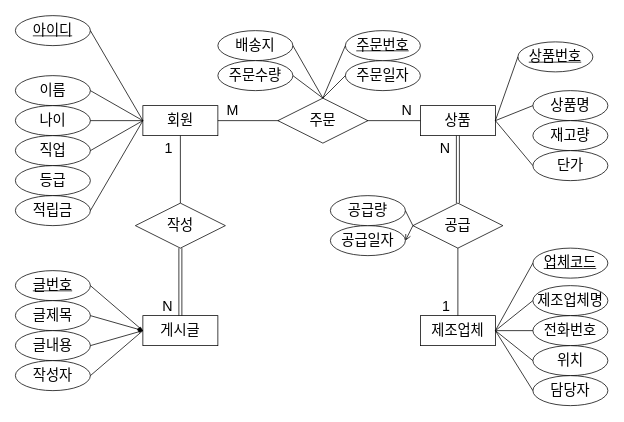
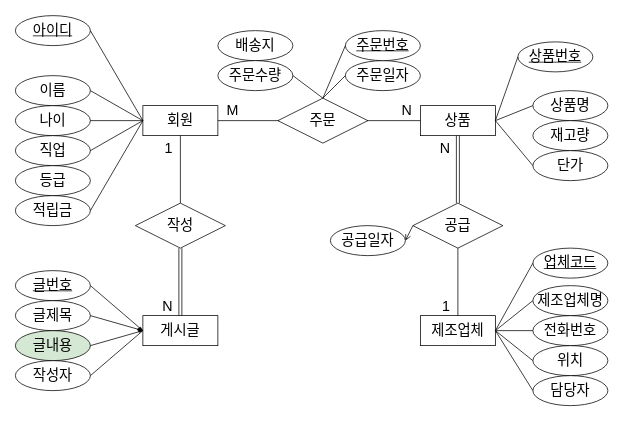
- <mxCell id="48" value="" style="endArrow=none;html=1;rounded=0;fontSize=19;exitX=1;exitY=0.5;exitDx=0;exitDy=0;entryX=0.5;entryY=0;entryDx=0;entryDy=0;" parent="1" source="45" target="43" edge="1"><mxGeometry relative="1" as="geometry"><mxPoint x="315" y="-20" as="sourcePoint" /><mxPoint x="410" y="20" as="targetPoint" /></mxGeometry></mxCell>
- <mxCell id="54" value="공급량" style="ellipse;whiteSpace=wrap;html=1;align=center;fontSize=19;" parent="1" vertex="1"><mxGeometry x="440" y="260" width="100" height="40" as="geometry" /></mxCell>
- <mxCell id="56" value="" style="endArrow=none;html=1;rounded=0;fontSize=19;entryX=1;entryY=0.5;entryDx=0;entryDy=0;exitX=0;exitY=0.5;exitDx=0;exitDy=0;" parent="1" source="52" target="54" edge="1"><mxGeometry relative="1" as="geometry"><mxPoint x="410" y="320" as="sourcePoint" /><mxPoint x="570" y="320" as="targetPoint" /></mxGeometry></mxCell>
- <mxCell id="26" value="글내용" style="ellipse;whiteSpace=wrap;html=1;align=center;fontSize=19;" parent="1" vertex="1"><mxGeometry x="20" y="440" width="100" height="40" as="geometry" /></mxCell>
+ <mxCell id="26" value="글내용" style="ellipse;whiteSpace=wrap;html=1;align=center;fontSize=19;fillColor=#d5e8d4;" parent="1" vertex="1"><mxGeometry x="20" y="440" width="100" height="40" as="geometry" /></mxCell>
